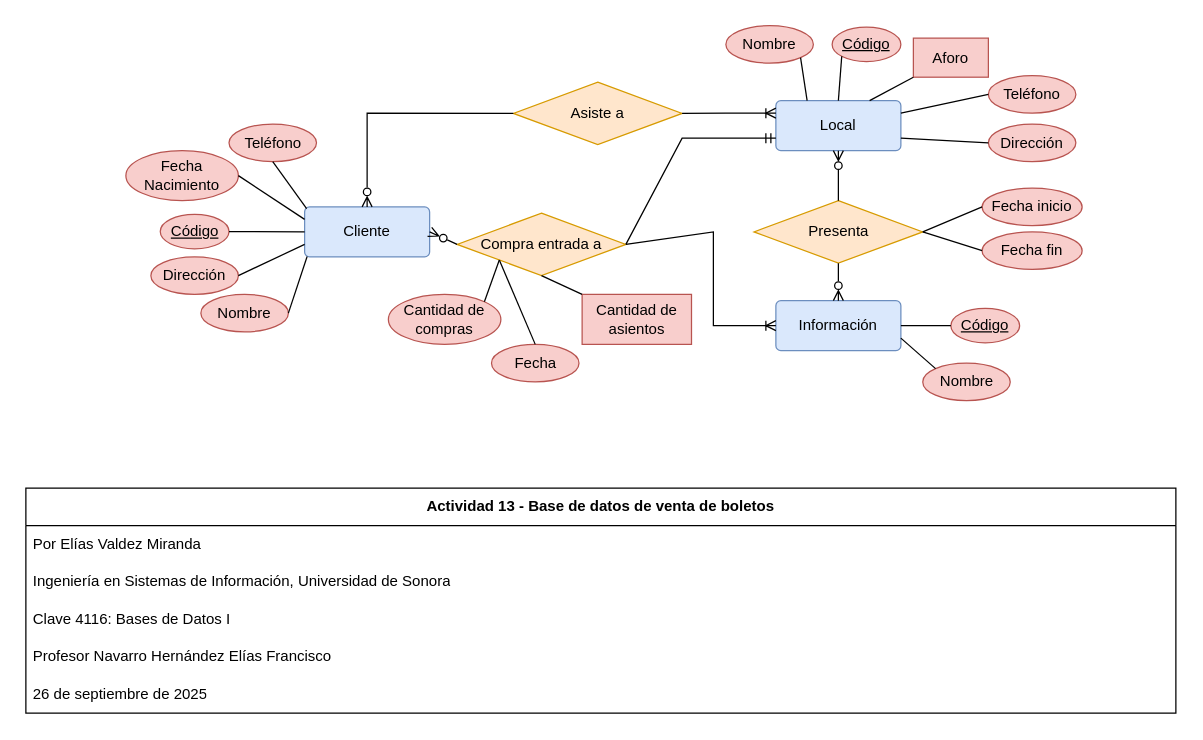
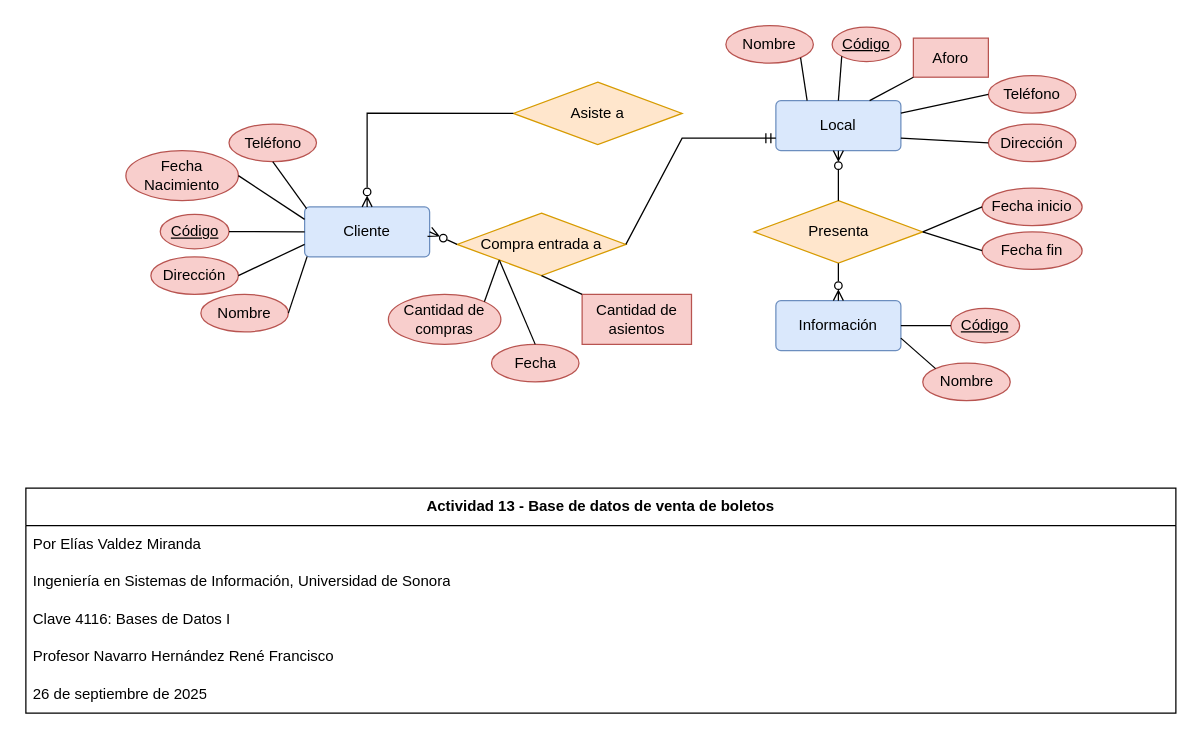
- <mxCell id="43" value="" style="endArrow=ERoneToMany;html=1;rounded=0;endFill=0;entryX=0;entryY=0.25;entryDx=0;entryDy=0;exitX=1;exitY=0.5;exitDx=0;exitDy=0;" edge="1" parent="1" source="27" target="14"><mxGeometry width="50" height="50" relative="1" as="geometry"><mxPoint x="470" y="140" as="sourcePoint" /><mxPoint x="520" y="90" as="targetPoint" /><Array as="points"><mxPoint x="580" y="90" /></Array></mxGeometry></mxCell>
- <mxCell id="46" value="" style="endArrow=ERoneToMany;html=1;rounded=0;endFill=0;entryX=0;entryY=0.5;entryDx=0;entryDy=0;exitX=1;exitY=0.5;exitDx=0;exitDy=0;" edge="1" parent="1" source="26" target="15"><mxGeometry width="50" height="50" relative="1" as="geometry"><mxPoint x="670" y="250" as="sourcePoint" /><mxPoint x="745" y="250" as="targetPoint" /><Array as="points"><mxPoint x="570" y="185" /><mxPoint x="570" y="260" /></Array></mxGeometry></mxCell>
- <mxCell id="53" value="Profesor Navarro Hernández Elías Francisco" style="text;strokeColor=none;fillColor=none;align=left;verticalAlign=middle;spacingLeft=4;spacingRight=4;overflow=hidden;points=[[0,0.5],[1,0.5]];portConstraint=eastwest;rotatable=0;whiteSpace=wrap;html=1;" vertex="1" parent="49"><mxGeometry y="120" width="920" height="30" as="geometry" /></mxCell>
+ <mxCell id="53" value="Profesor Navarro Hernández René Francisco" style="text;strokeColor=none;fillColor=none;align=left;verticalAlign=middle;spacingLeft=4;spacingRight=4;overflow=hidden;points=[[0,0.5],[1,0.5]];portConstraint=eastwest;rotatable=0;whiteSpace=wrap;html=1;" vertex="1" parent="49"><mxGeometry y="120" width="920" height="30" as="geometry" /></mxCell>
